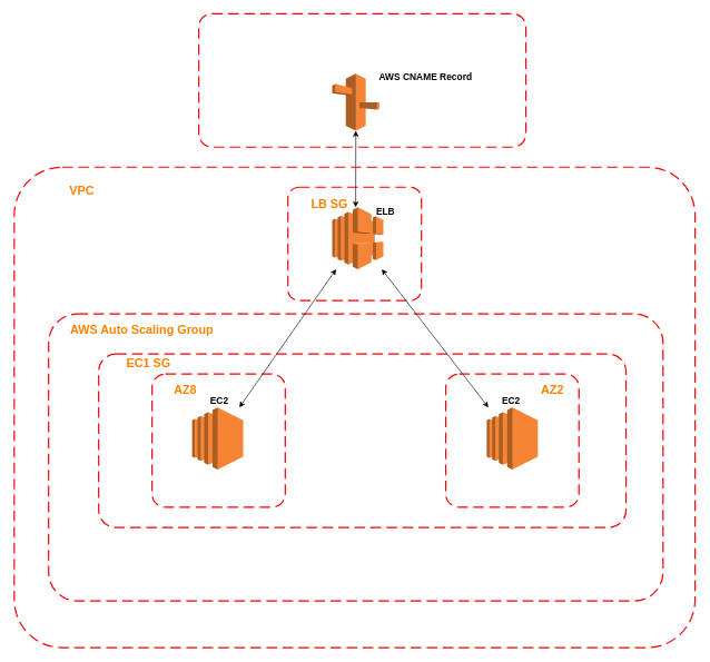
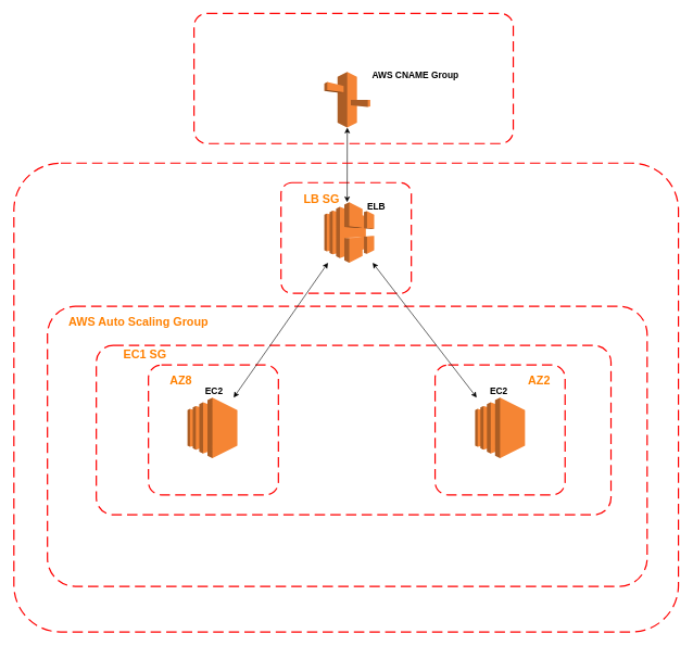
- <mxCell id="20" value="&lt;b&gt;&lt;font style=&quot;font-size: 14px&quot; color=&quot;#000000&quot;&gt;AWS CNAME Record&lt;br&gt;&lt;/font&gt;&lt;/b&gt;" style="text;html=1;strokeColor=none;fillColor=none;align=center;verticalAlign=middle;whiteSpace=wrap;rounded=0;fontSize=18;fontColor=#FF8000;" parent="1" vertex="1"><mxGeometry x="532" y="100" width="209.5" height="27.75" as="geometry" /></mxCell>
+ <mxCell id="20" value="&lt;b&gt;&lt;font style=&quot;font-size: 14px&quot; color=&quot;#000000&quot;&gt;AWS CNAME Group&lt;br&gt;&lt;/font&gt;&lt;/b&gt;" style="text;html=1;strokeColor=none;fillColor=none;align=center;verticalAlign=middle;whiteSpace=wrap;rounded=0;fontSize=18;fontColor=#FF8000;" parent="1" vertex="1"><mxGeometry x="532" y="100" width="209.5" height="27.75" as="geometry" /></mxCell>
- <mxCell id="18" value="&lt;font color=&quot;#FF8000&quot;&gt;&lt;b&gt;&lt;font style=&quot;font-size: 18px&quot;&gt;VPC&lt;br&gt;&lt;/font&gt;&lt;/b&gt;&lt;/font&gt;" style="text;html=1;strokeColor=none;fillColor=none;align=center;verticalAlign=middle;whiteSpace=wrap;rounded=0;" parent="1" vertex="1"><mxGeometry x="47" y="260" width="150" height="50" as="geometry" /></mxCell>
